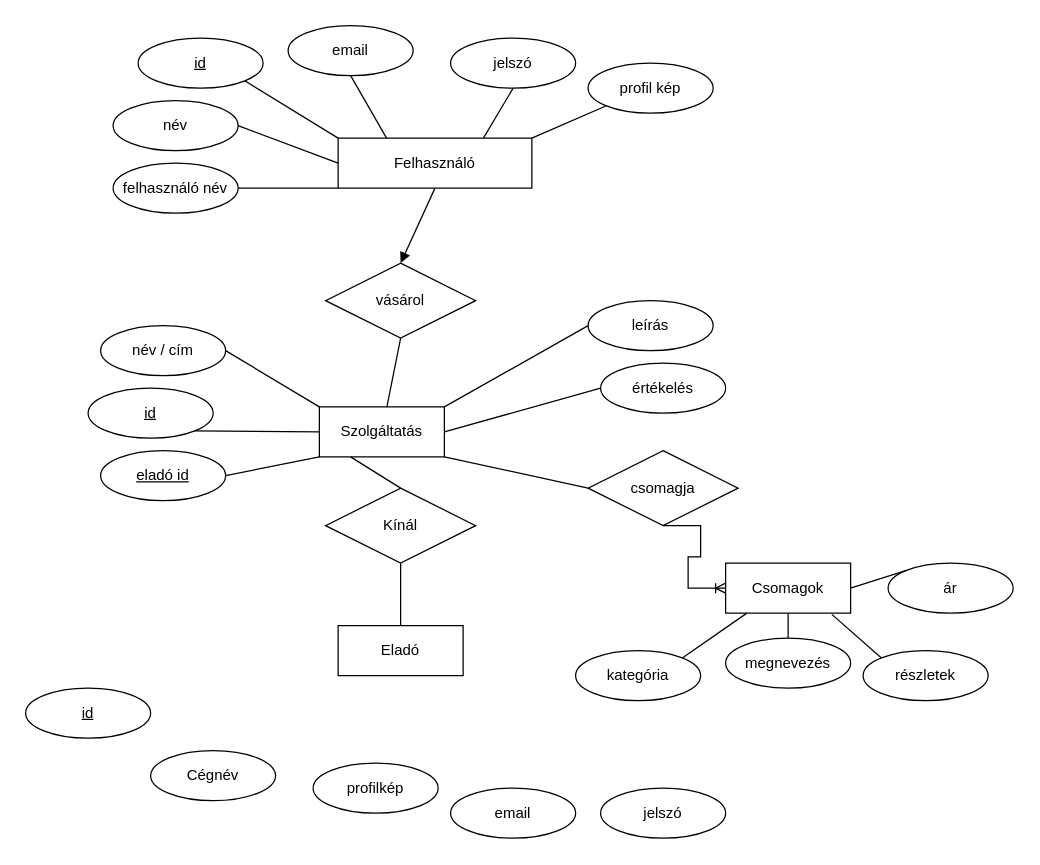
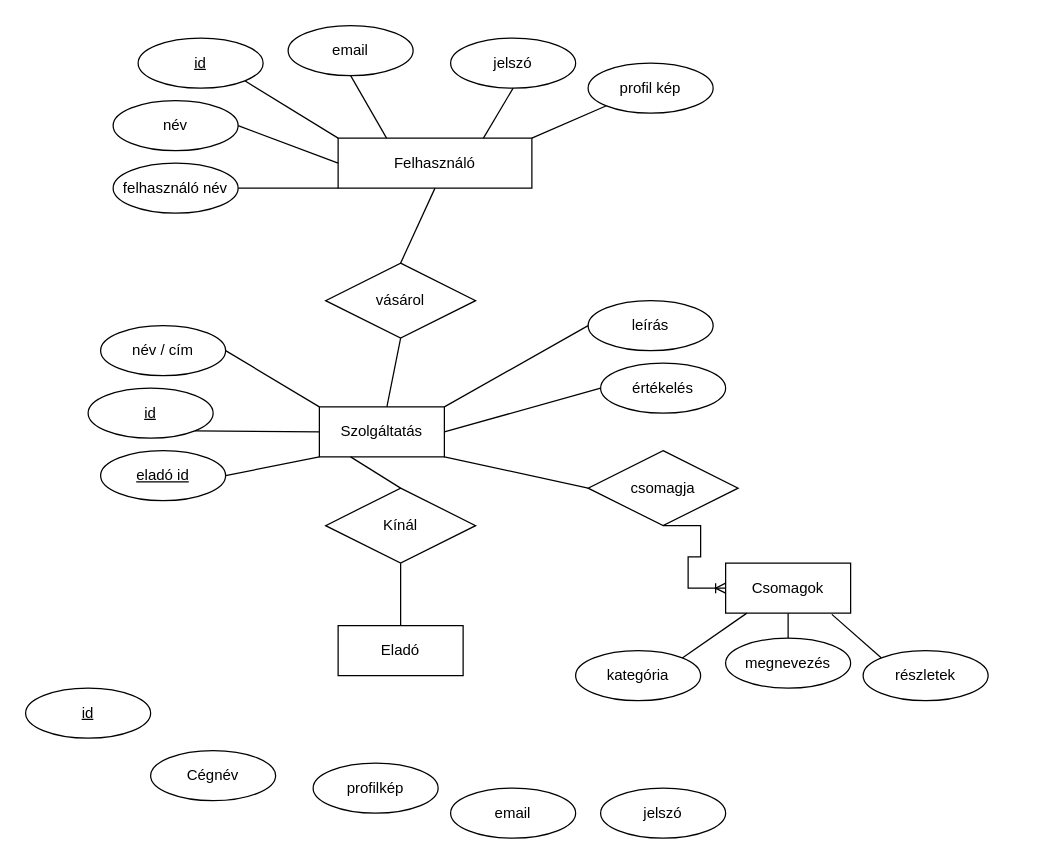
- <mxCell id="17" value="" style="endArrow=block;html=1;rounded=0;exitX=0.5;exitY=1;exitDx=0;exitDy=0;entryX=0.5;entryY=0;entryDx=0;entryDy=0;" edge="1" parent="1" source="2" target="16"><mxGeometry relative="1" as="geometry"><mxPoint x="220" y="120" as="sourcePoint" /><mxPoint x="350" y="240" as="targetPoint" /></mxGeometry></mxCell>
+ <mxCell id="17" value="" style="endArrow=none;html=1;rounded=0;exitX=0.5;exitY=1;exitDx=0;exitDy=0;entryX=0.5;entryY=0;entryDx=0;entryDy=0;" edge="1" parent="1" source="2" target="16"><mxGeometry relative="1" as="geometry"><mxPoint x="220" y="120" as="sourcePoint" /><mxPoint x="350" y="240" as="targetPoint" /></mxGeometry></mxCell>
- <mxCell id="33" value="" style="endArrow=none;html=1;rounded=0;exitX=0;exitY=0;exitDx=0;exitDy=0;entryX=1;entryY=0.5;entryDx=0;entryDy=0;" edge="1" parent="1" source="32" target="28"><mxGeometry relative="1" as="geometry"><mxPoint x="530" y="340" as="sourcePoint" /><mxPoint x="690" y="340" as="targetPoint" /></mxGeometry></mxCell>
- <mxCell id="32" value="ár" style="ellipse;whiteSpace=wrap;html=1;align=center;" vertex="1" parent="1"><mxGeometry x="710" y="450" width="100" height="40" as="geometry" /></mxCell>
